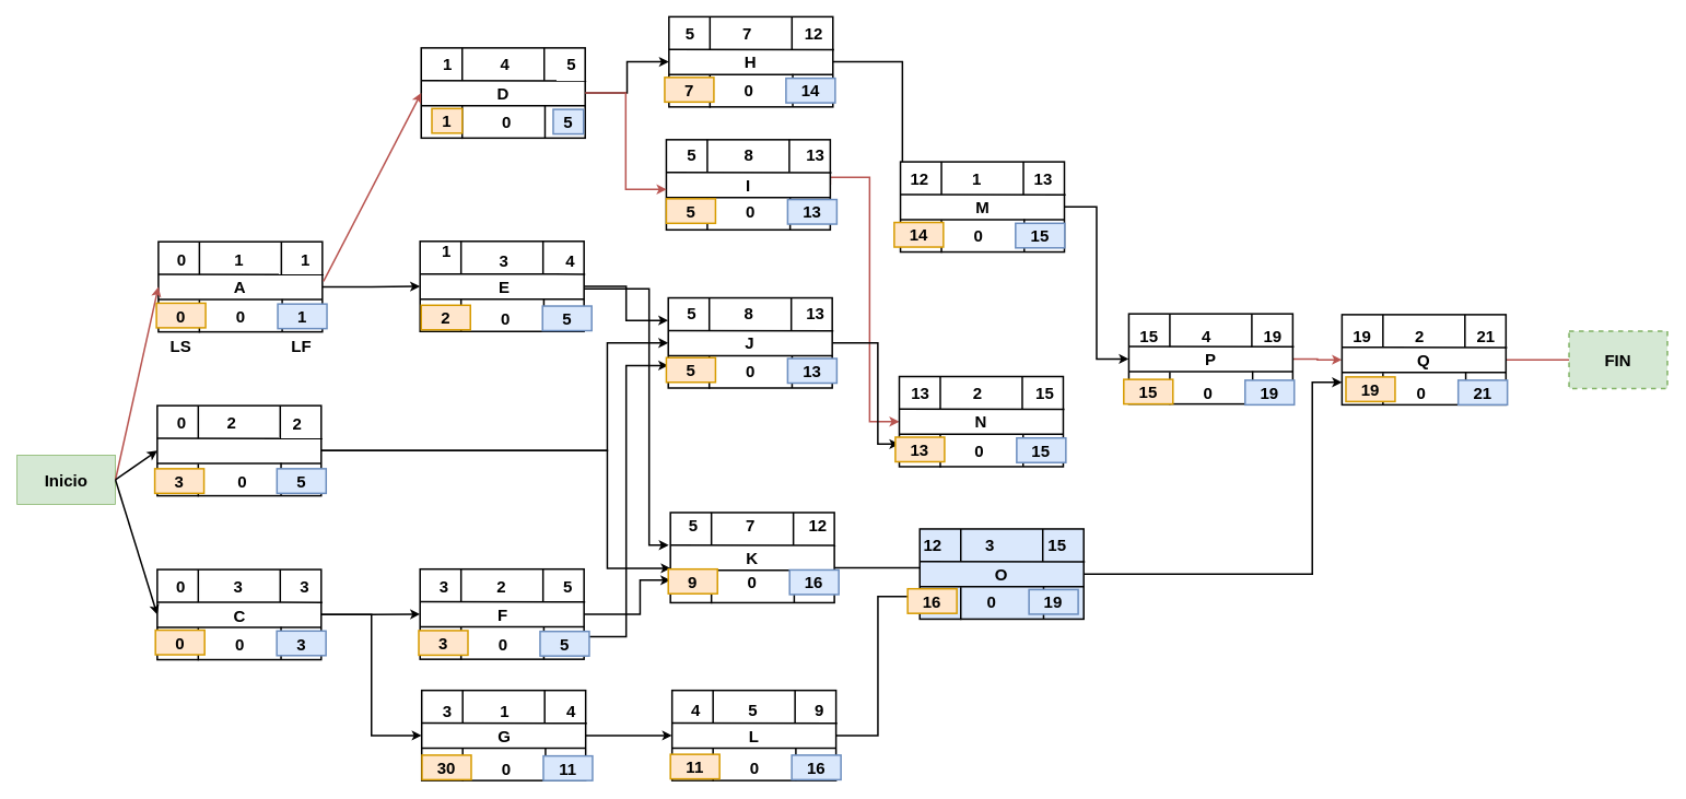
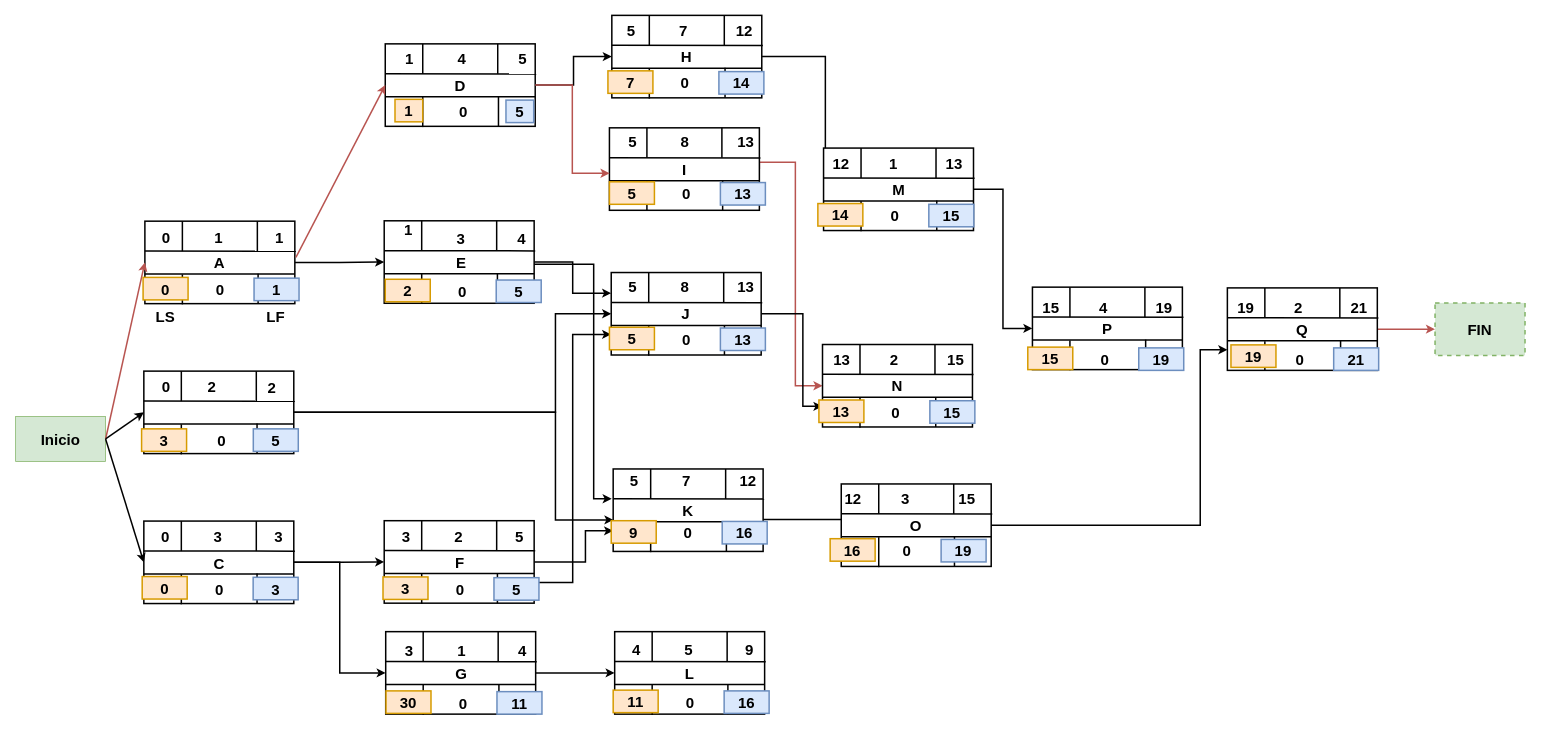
- <mxCell id="135" style="edgeStyle=orthogonalEdgeStyle;rounded=0;orthogonalLoop=1;jettySize=auto;html=1;exitX=1;exitY=0.5;exitDx=0;exitDy=0;entryX=0;entryY=0.5;entryDx=0;entryDy=0;fillColor=#f8cecc;strokeColor=#b85450;fontSize=20;fontStyle=1;strokeWidth=2;" parent="1" source="136" target="144" edge="1"><mxGeometry relative="1" as="geometry"><mxPoint x="1660.2" y="565.5" as="targetPoint" /></mxGeometry></mxCell>
- <mxCell id="143" style="edgeStyle=orthogonalEdgeStyle;rounded=0;orthogonalLoop=1;jettySize=auto;html=1;exitX=1;exitY=0.5;exitDx=0;exitDy=0;entryX=0;entryY=0.5;entryDx=0;entryDy=0;fillColor=#f8cecc;strokeColor=#b85450;fontSize=20;fontStyle=1;strokeWidth=2;endArrow=none;" parent="1" source="144" target="151" edge="1"><mxGeometry relative="1" as="geometry"><mxPoint x="1923.2" y="438.5" as="targetPoint" /></mxGeometry></mxCell>
+ <mxCell id="143" style="edgeStyle=orthogonalEdgeStyle;rounded=0;orthogonalLoop=1;jettySize=auto;html=1;exitX=1;exitY=0.5;exitDx=0;exitDy=0;entryX=0;entryY=0.5;entryDx=0;entryDy=0;fillColor=#f8cecc;strokeColor=#b85450;fontSize=20;fontStyle=1;strokeWidth=2;" parent="1" source="144" target="151" edge="1"><mxGeometry relative="1" as="geometry"><mxPoint x="1923.2" y="438.5" as="targetPoint" /></mxGeometry></mxCell>
- <mxCell id="128" value="&lt;font style=&quot;font-size: 20px;&quot;&gt;O&lt;/font&gt;" style="rounded=0;whiteSpace=wrap;html=1;fontSize=20;fontStyle=1;strokeWidth=2;fillColor=#dae8fc;" parent="1" vertex="1"><mxGeometry x="1121.2" y="645" width="200" height="110" as="geometry" /></mxCell>
+ <mxCell id="128" value="&lt;font style=&quot;font-size: 20px;&quot;&gt;O&lt;/font&gt;" style="rounded=0;whiteSpace=wrap;html=1;fontSize=20;fontStyle=1;strokeWidth=2;" parent="1" vertex="1"><mxGeometry x="1121.2" y="645" width="200" height="110" as="geometry" /></mxCell>
- <mxCell id="104" style="edgeStyle=orthogonalEdgeStyle;rounded=0;orthogonalLoop=1;jettySize=auto;html=1;exitX=1;exitY=0.5;exitDx=0;exitDy=0;entryX=0;entryY=0.75;entryDx=0;entryDy=0;fontSize=20;fontStyle=1;strokeWidth=2;" parent="1" source="105" target="128" edge="1"><mxGeometry relative="1" as="geometry" /></mxCell>
